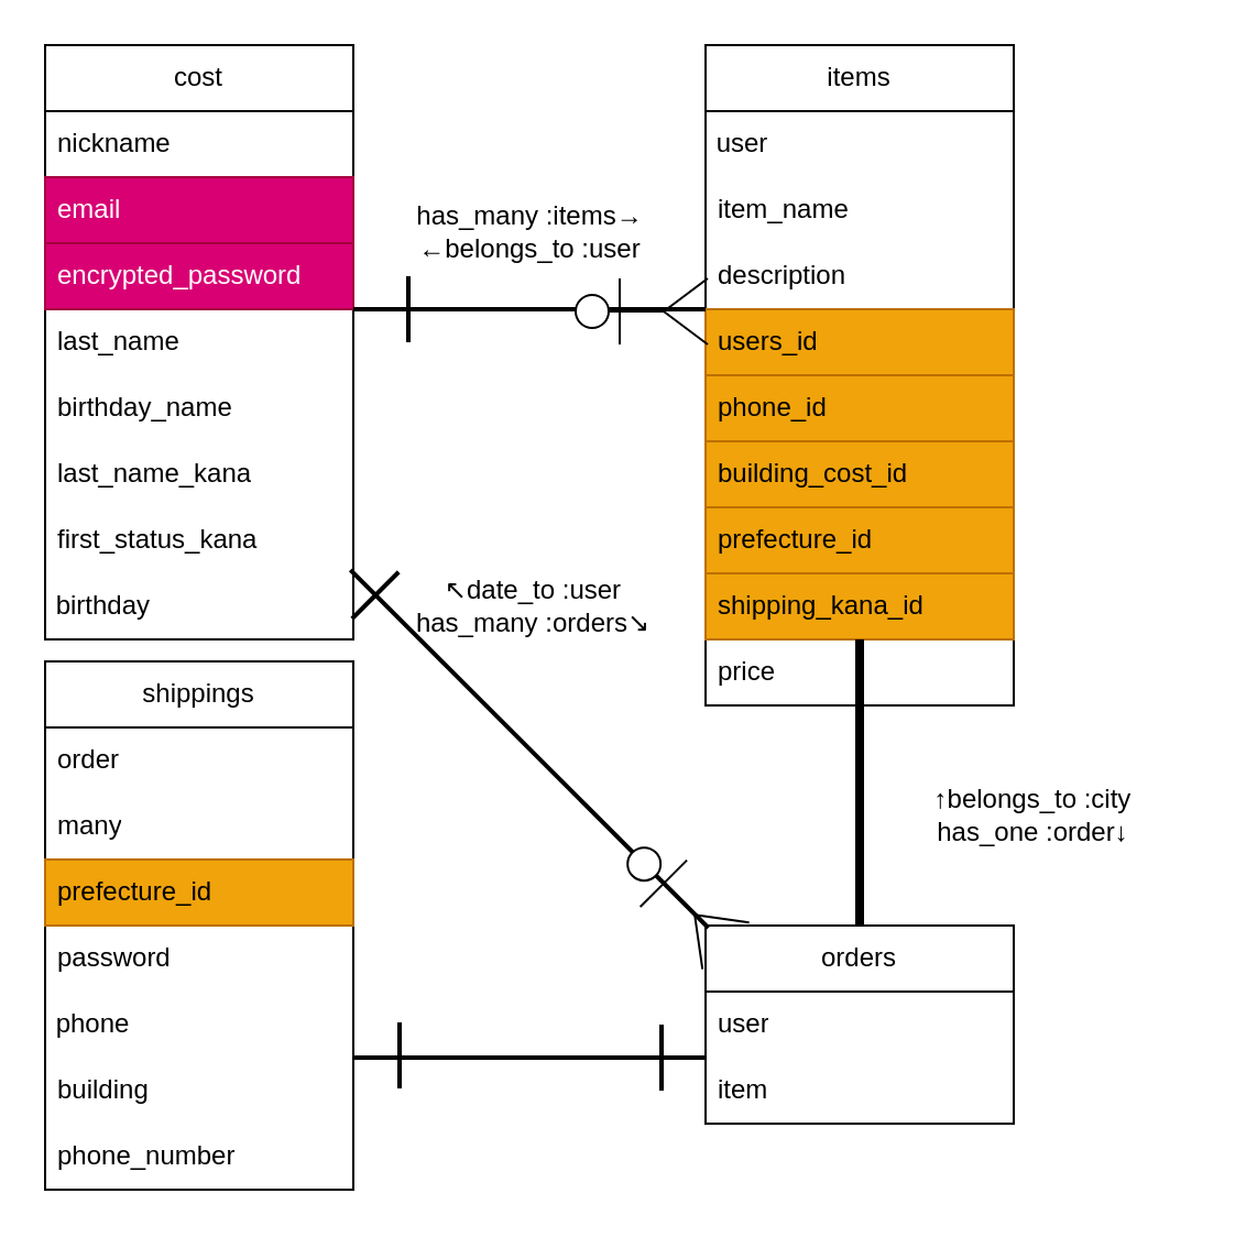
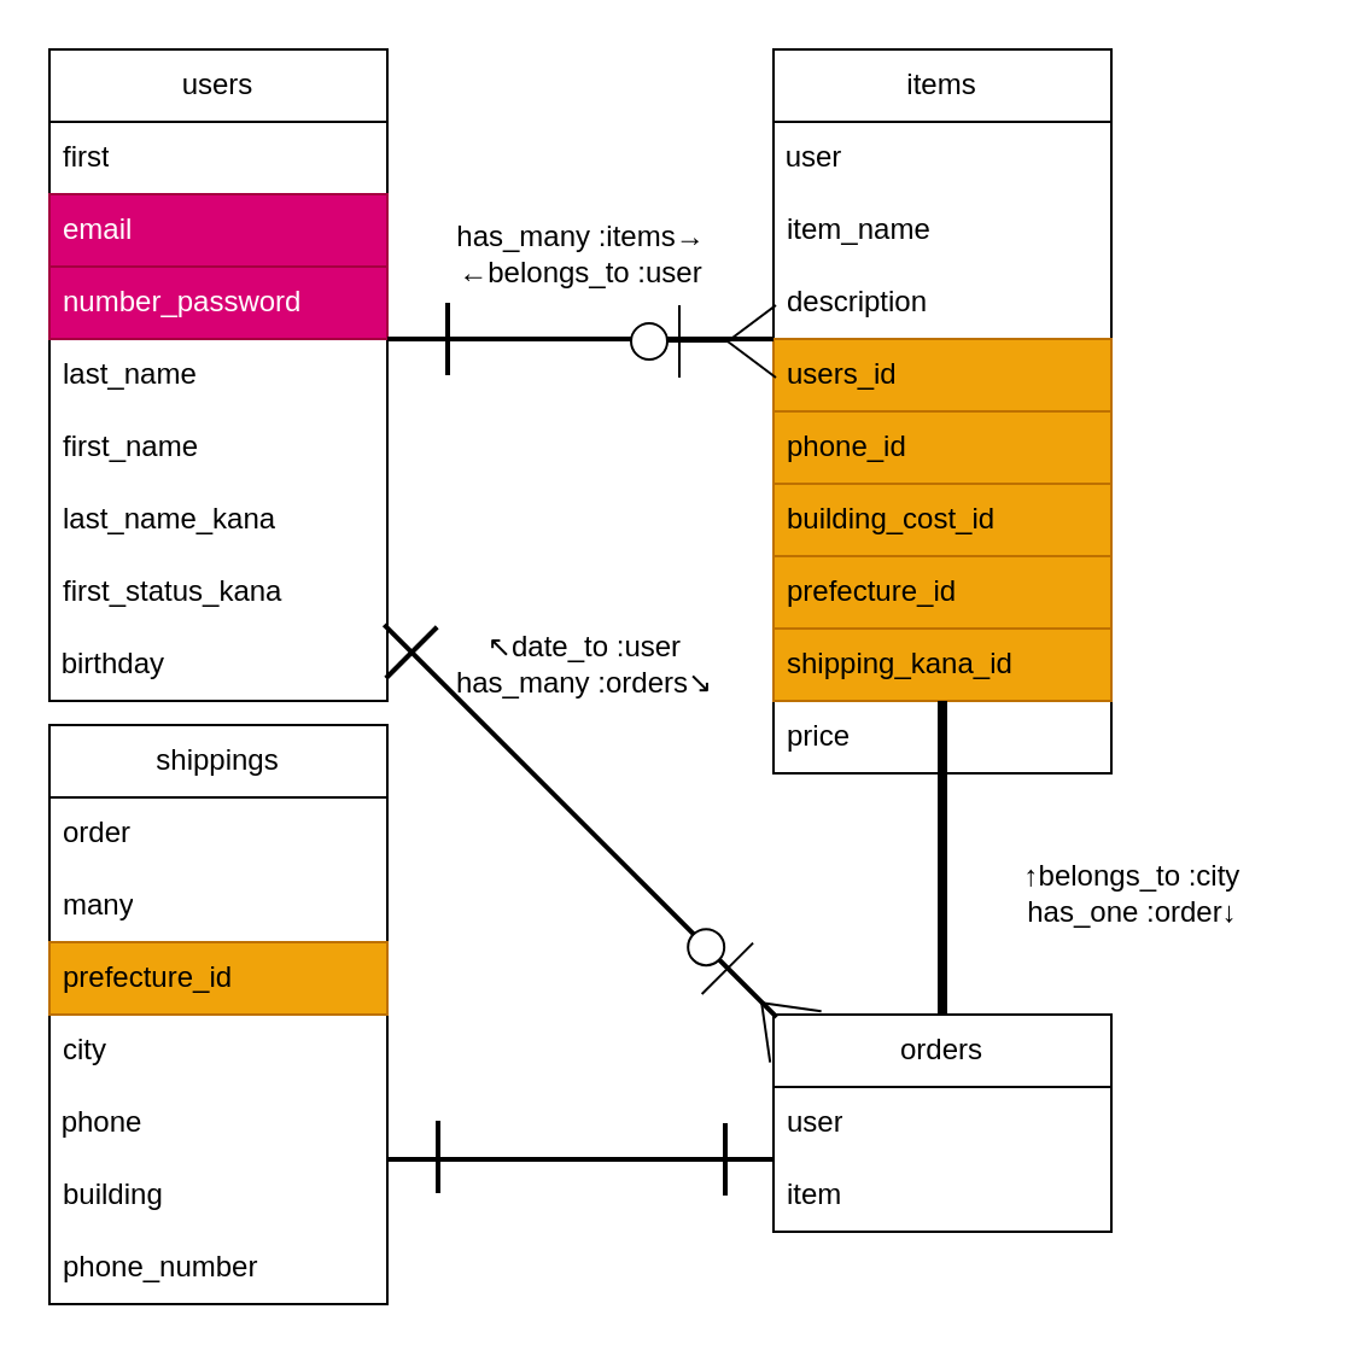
- <mxCell id="2" value="cost" style="swimlane;fontStyle=0;childLayout=stackLayout;horizontal=1;startSize=30;horizontalStack=0;resizeParent=1;resizeParentMax=0;resizeLast=0;collapsible=1;marginBottom=0;whiteSpace=wrap;html=1;" parent="1" vertex="1"><mxGeometry x="20" y="20" width="140" height="270" as="geometry" /></mxCell>
+ <mxCell id="2" value="users" style="swimlane;fontStyle=0;childLayout=stackLayout;horizontal=1;startSize=30;horizontalStack=0;resizeParent=1;resizeParentMax=0;resizeLast=0;collapsible=1;marginBottom=0;whiteSpace=wrap;html=1;" parent="1" vertex="1"><mxGeometry x="20" y="20" width="140" height="270" as="geometry" /></mxCell>
- <mxCell id="3" value="nickname" style="text;strokeColor=none;fillColor=none;align=left;verticalAlign=middle;spacingLeft=4;spacingRight=4;overflow=hidden;points=[[0,0.5],[1,0.5]];portConstraint=eastwest;rotatable=0;whiteSpace=wrap;html=1;" parent="2" vertex="1"><mxGeometry y="30" width="140" height="30" as="geometry" /></mxCell>
+ <mxCell id="3" value="first" style="text;strokeColor=none;fillColor=none;align=left;verticalAlign=middle;spacingLeft=4;spacingRight=4;overflow=hidden;points=[[0,0.5],[1,0.5]];portConstraint=eastwest;rotatable=0;whiteSpace=wrap;html=1;" parent="2" vertex="1"><mxGeometry y="30" width="140" height="30" as="geometry" /></mxCell>
- <mxCell id="5" value="encrypted_password" style="text;strokeColor=#A50040;fillColor=#d80073;align=left;verticalAlign=middle;spacingLeft=4;spacingRight=4;overflow=hidden;points=[[0,0.5],[1,0.5]];portConstraint=eastwest;rotatable=0;whiteSpace=wrap;html=1;fontColor=#ffffff;" parent="2" vertex="1"><mxGeometry y="90" width="140" height="30" as="geometry" /></mxCell>
+ <mxCell id="5" value="number_password" style="text;strokeColor=#A50040;fillColor=#d80073;align=left;verticalAlign=middle;spacingLeft=4;spacingRight=4;overflow=hidden;points=[[0,0.5],[1,0.5]];portConstraint=eastwest;rotatable=0;whiteSpace=wrap;html=1;fontColor=#ffffff;" parent="2" vertex="1"><mxGeometry y="90" width="140" height="30" as="geometry" /></mxCell>
- <mxCell id="7" value="birthday_name" style="text;strokeColor=none;fillColor=none;align=left;verticalAlign=middle;spacingLeft=4;spacingRight=4;overflow=hidden;points=[[0,0.5],[1,0.5]];portConstraint=eastwest;rotatable=0;whiteSpace=wrap;html=1;" parent="2" vertex="1"><mxGeometry y="150" width="140" height="30" as="geometry" /></mxCell>
+ <mxCell id="7" value="first_name" style="text;strokeColor=none;fillColor=none;align=left;verticalAlign=middle;spacingLeft=4;spacingRight=4;overflow=hidden;points=[[0,0.5],[1,0.5]];portConstraint=eastwest;rotatable=0;whiteSpace=wrap;html=1;" parent="2" vertex="1"><mxGeometry y="150" width="140" height="30" as="geometry" /></mxCell>
- <mxCell id="15" value="password" style="text;strokeColor=none;fillColor=none;align=left;verticalAlign=middle;spacingLeft=4;spacingRight=4;overflow=hidden;points=[[0,0.5],[1,0.5]];portConstraint=eastwest;rotatable=0;whiteSpace=wrap;html=1;" parent="11" vertex="1"><mxGeometry y="120" width="140" height="30" as="geometry" /></mxCell>
+ <mxCell id="15" value="city" style="text;strokeColor=none;fillColor=none;align=left;verticalAlign=middle;spacingLeft=4;spacingRight=4;overflow=hidden;points=[[0,0.5],[1,0.5]];portConstraint=eastwest;rotatable=0;whiteSpace=wrap;html=1;" parent="11" vertex="1"><mxGeometry y="120" width="140" height="30" as="geometry" /></mxCell>
